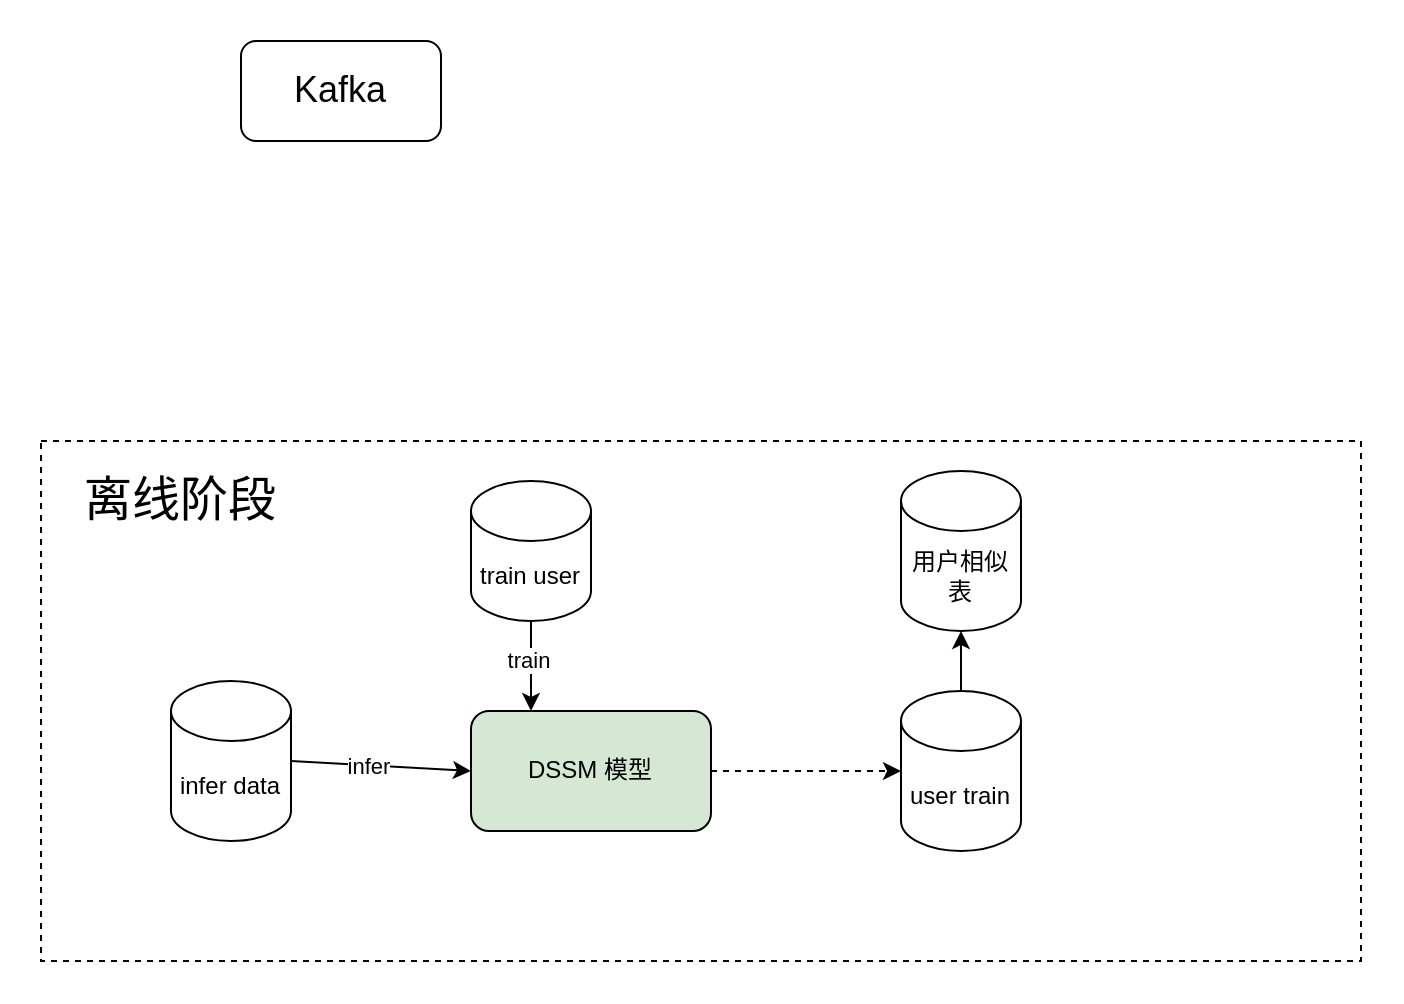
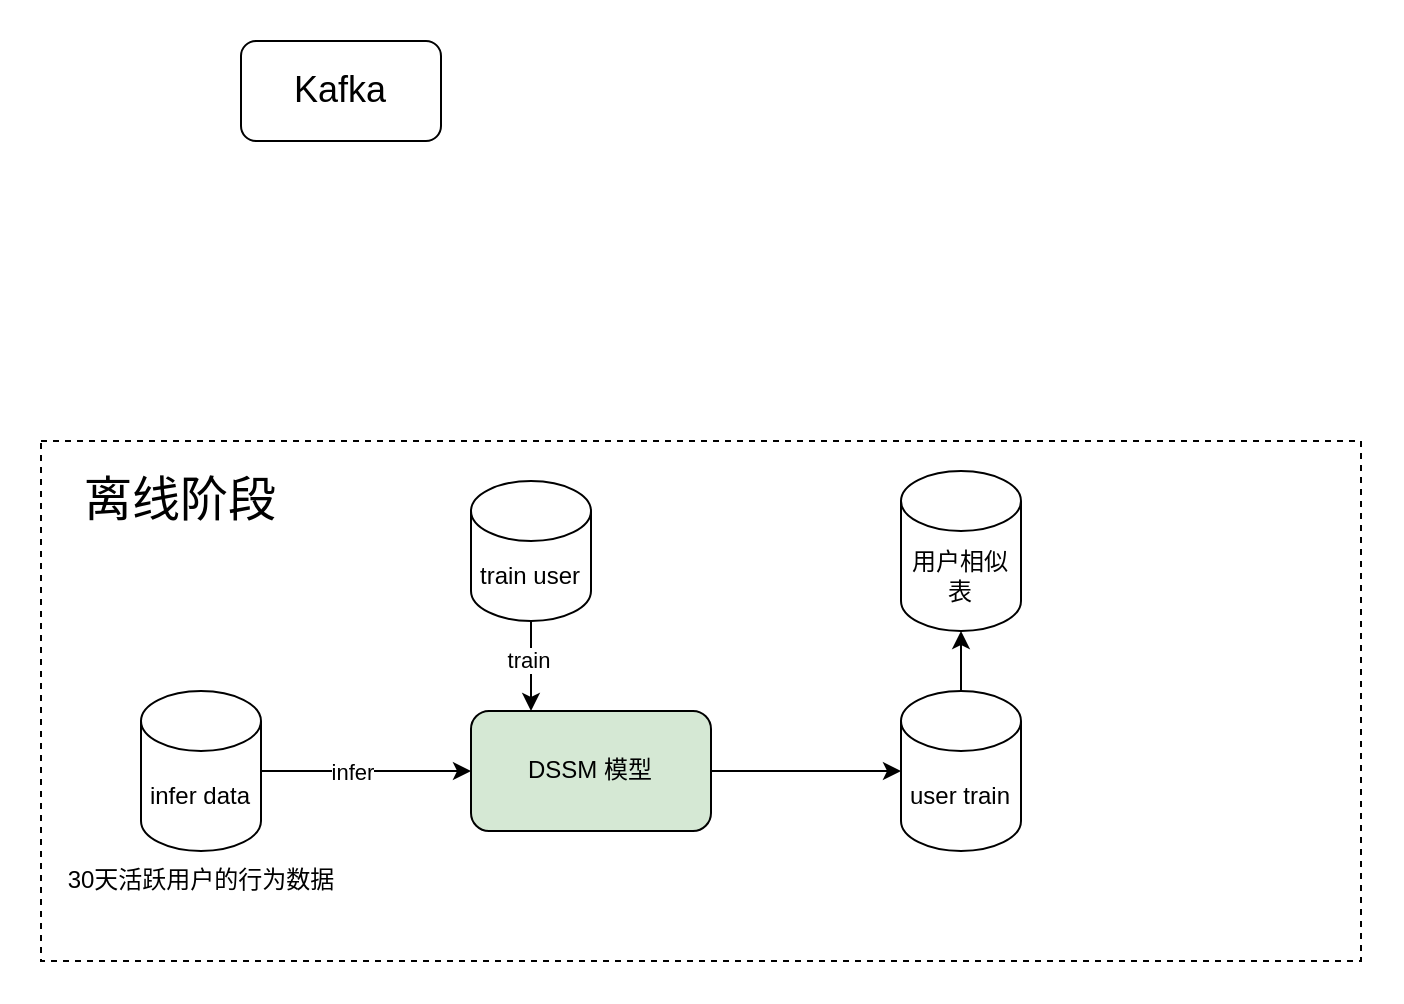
- <mxCell id="9" value="infer data" style="shape=cylinder3;whiteSpace=wrap;html=1;boundedLbl=1;backgroundOutline=1;size=15;" vertex="1" parent="1"><mxGeometry x="85" y="340" width="60" height="80" as="geometry" /></mxCell>
+ <mxCell id="9" value="infer data" style="shape=cylinder3;whiteSpace=wrap;html=1;boundedLbl=1;backgroundOutline=1;size=15;" vertex="1" parent="1"><mxGeometry x="70" y="345" width="60" height="80" as="geometry" /></mxCell>
- <mxCell id="15" value="" style="endArrow=classic;html=1;entryX=0;entryY=0.5;entryDx=0;entryDy=0;entryPerimeter=0;exitX=1;exitY=0.5;exitDx=0;exitDy=0;dashed=1;" edge="1" parent="1" source="4" target="14"><mxGeometry width="50" height="50" relative="1" as="geometry"><mxPoint x="310" y="220" as="sourcePoint" /><mxPoint x="360" y="170" as="targetPoint" /></mxGeometry></mxCell>
+ <mxCell id="15" value="" style="endArrow=classic;html=1;entryX=0;entryY=0.5;entryDx=0;entryDy=0;entryPerimeter=0;exitX=1;exitY=0.5;exitDx=0;exitDy=0;" edge="1" parent="1" source="4" target="14"><mxGeometry width="50" height="50" relative="1" as="geometry"><mxPoint x="310" y="220" as="sourcePoint" /><mxPoint x="360" y="170" as="targetPoint" /></mxGeometry></mxCell>
+ <mxCell id="12" value="30天活跃用户的行为数据" style="text;html=1;align=center;verticalAlign=middle;resizable=0;points=[];autosize=1;" vertex="1" parent="1"><mxGeometry x="25" y="430" width="150" height="20" as="geometry" /></mxCell>
